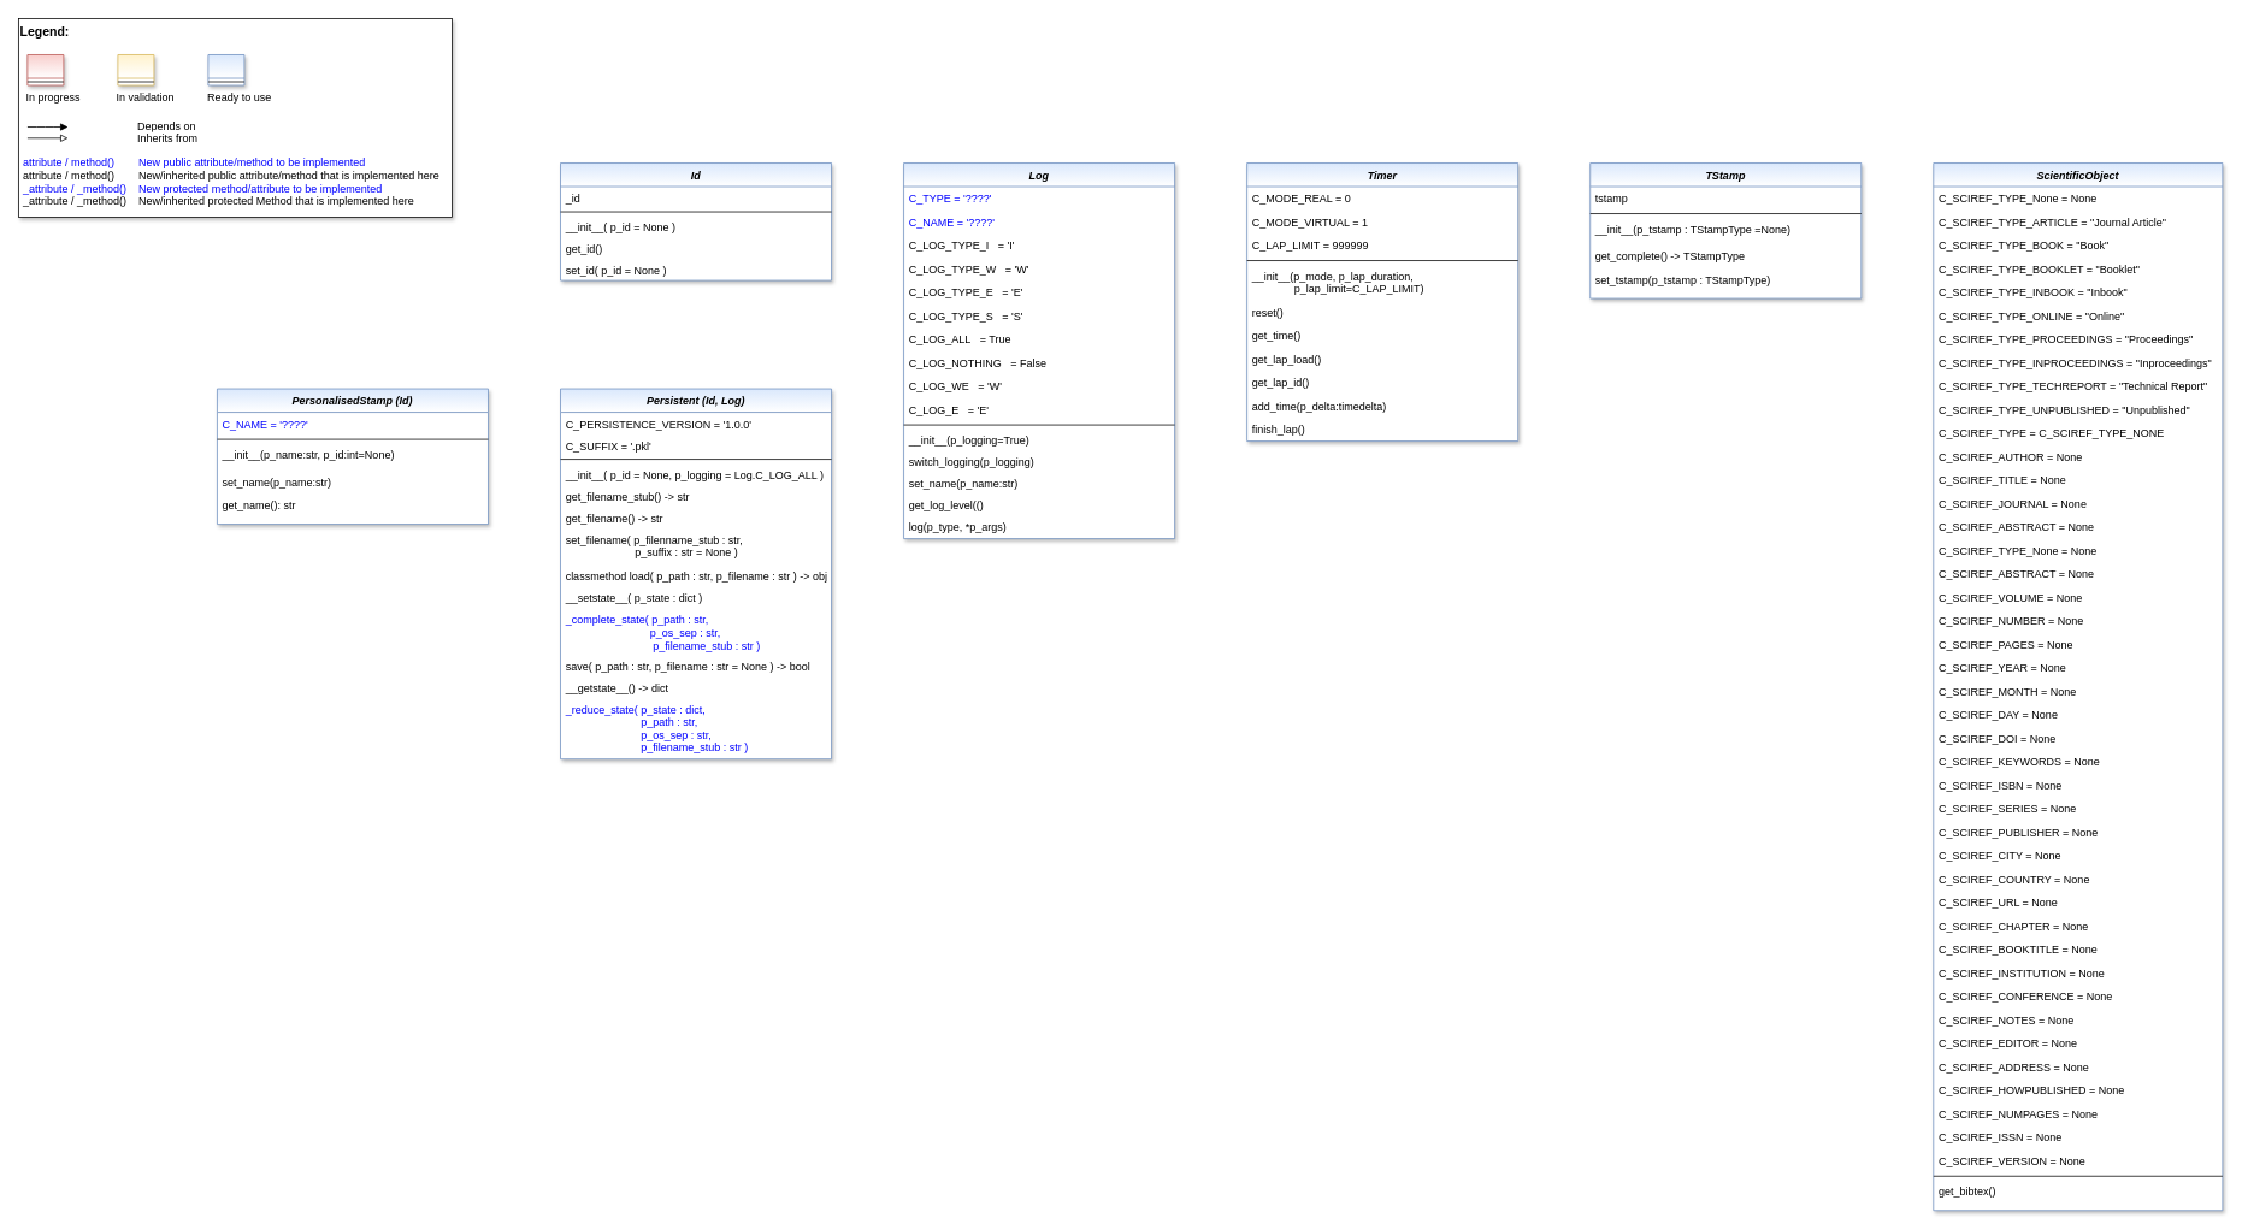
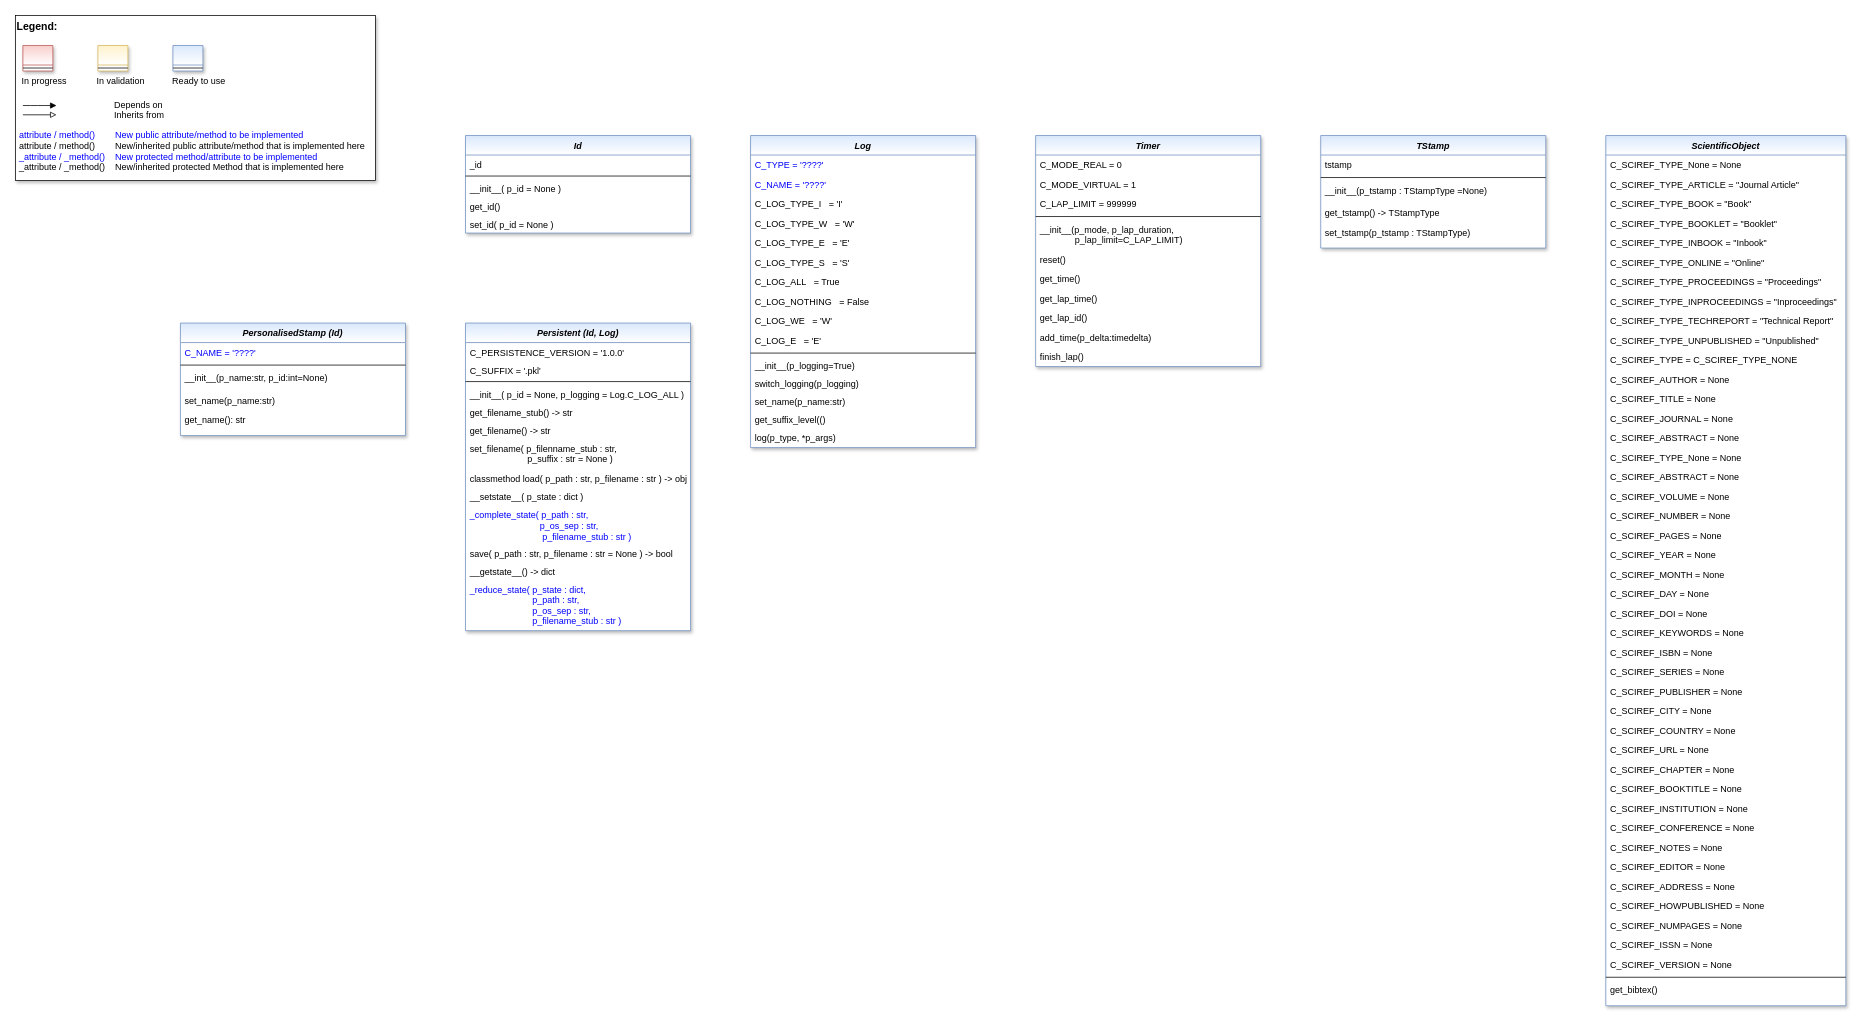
- <mxCell id="35" value="get_complete() -&gt; TStampType" style="text;align=left;verticalAlign=top;spacingLeft=4;spacingRight=4;overflow=hidden;rotatable=0;points=[[0,0.5],[1,0.5]];portConstraint=eastwest;" parent="31" vertex="1"><mxGeometry y="90" width="300" height="26" as="geometry" /></mxCell>
+ <mxCell id="35" value="get_tstamp() -&gt; TStampType" style="text;align=left;verticalAlign=top;spacingLeft=4;spacingRight=4;overflow=hidden;rotatable=0;points=[[0,0.5],[1,0.5]];portConstraint=eastwest;" parent="31" vertex="1"><mxGeometry y="90" width="300" height="26" as="geometry" /></mxCell>
- <mxCell id="10" value="get_lap_load()" style="text;align=left;verticalAlign=top;spacingLeft=4;spacingRight=4;overflow=hidden;rotatable=0;points=[[0,0.5],[1,0.5]];portConstraint=eastwest;" parent="2" vertex="1"><mxGeometry y="204" width="300" height="26" as="geometry" /></mxCell>
+ <mxCell id="10" value="get_lap_time()" style="text;align=left;verticalAlign=top;spacingLeft=4;spacingRight=4;overflow=hidden;rotatable=0;points=[[0,0.5],[1,0.5]];portConstraint=eastwest;" parent="2" vertex="1"><mxGeometry y="204" width="300" height="26" as="geometry" /></mxCell>
- <mxCell id="29" value="get_log_level(()" style="text;align=left;verticalAlign=top;spacingLeft=4;spacingRight=4;overflow=hidden;rotatable=0;points=[[0,0.5],[1,0.5]];portConstraint=eastwest;" parent="14" vertex="1"><mxGeometry y="366" width="300" height="24" as="geometry" /></mxCell>
+ <mxCell id="29" value="get_suffix_level(()" style="text;align=left;verticalAlign=top;spacingLeft=4;spacingRight=4;overflow=hidden;rotatable=0;points=[[0,0.5],[1,0.5]];portConstraint=eastwest;" parent="14" vertex="1"><mxGeometry y="366" width="300" height="24" as="geometry" /></mxCell>
